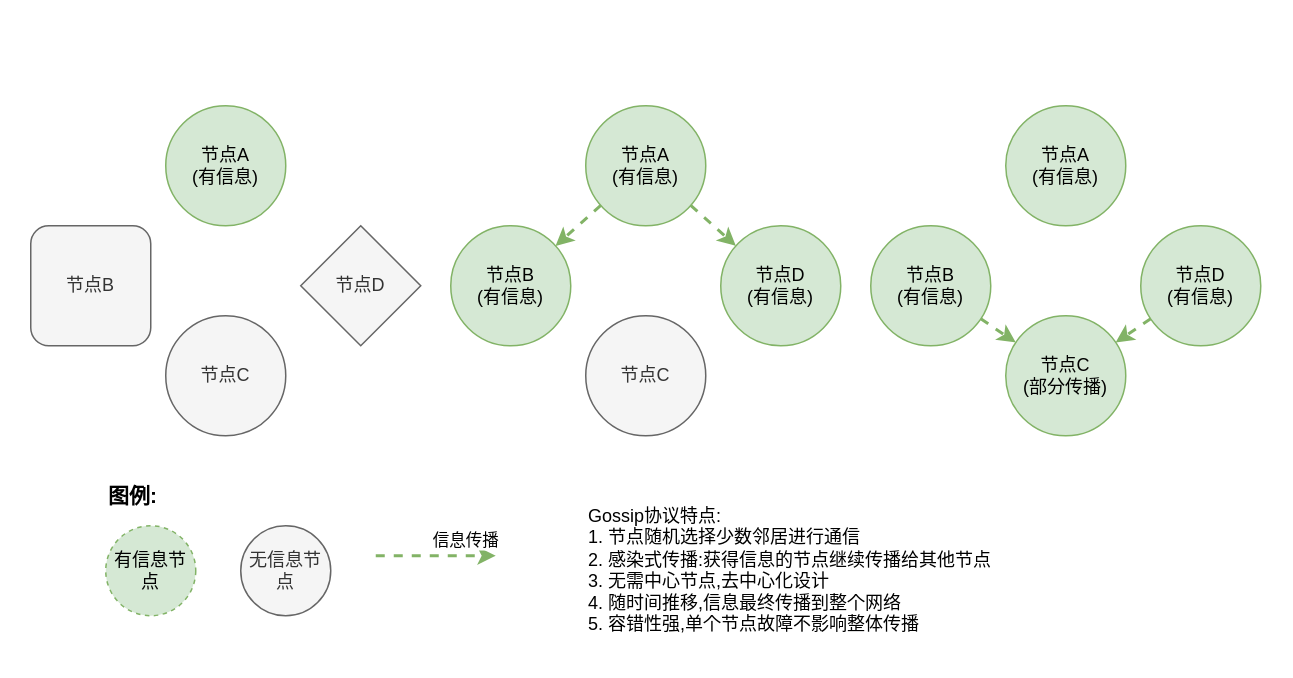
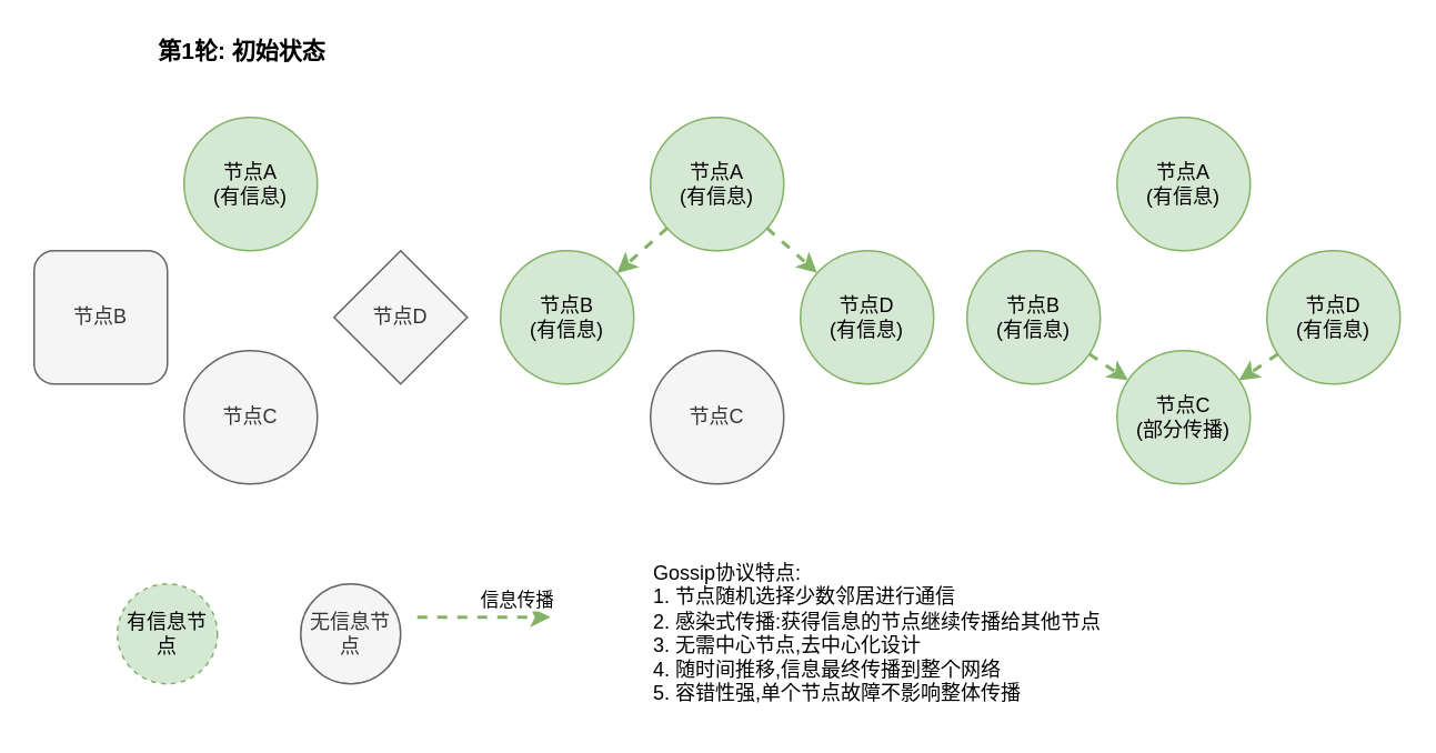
+ <mxCell id="2" value="第1轮: 初始状态" style="text;html=1;strokeColor=none;fillColor=none;align=center;verticalAlign=middle;whiteSpace=wrap;rounded=0;fontSize=14;fontStyle=1" vertex="1" parent="1"><mxGeometry x="70" y="20" width="150" height="20" as="geometry" /></mxCell>
- <mxCell id="19" value="图例:" style="text;html=1;strokeColor=none;fillColor=none;align=left;verticalAlign=middle;whiteSpace=wrap;rounded=0;fontSize=14;fontStyle=1" vertex="1" parent="1"><mxGeometry x="70" y="320" width="100" height="20" as="geometry" /></mxCell>
- <mxCell id="21" value="无信息节点" style="ellipse;whiteSpace=wrap;html=1;aspect=fixed;fillColor=#f5f5f5;strokeColor=#666666;fontColor=#333333;" vertex="1" parent="1"><mxGeometry x="160" y="350" width="60" height="60" as="geometry" /></mxCell>
+ <mxCell id="21" value="无信息节点" style="ellipse;whiteSpace=wrap;html=1;aspect=fixed;fillColor=#f5f5f5;strokeColor=#666666;fontColor=#333333;" vertex="1" parent="1"><mxGeometry x="180" y="350" width="60" height="60" as="geometry" /></mxCell>
